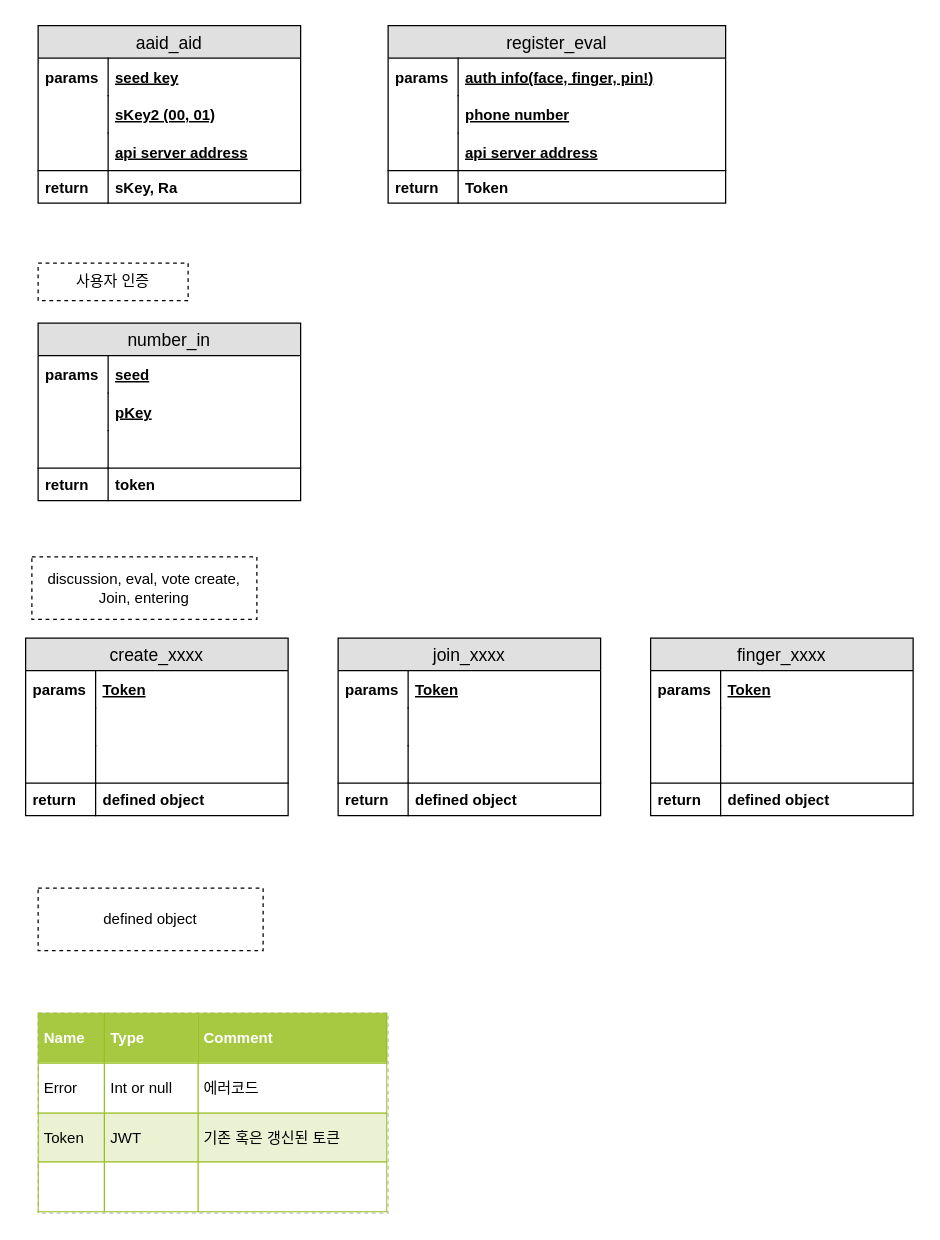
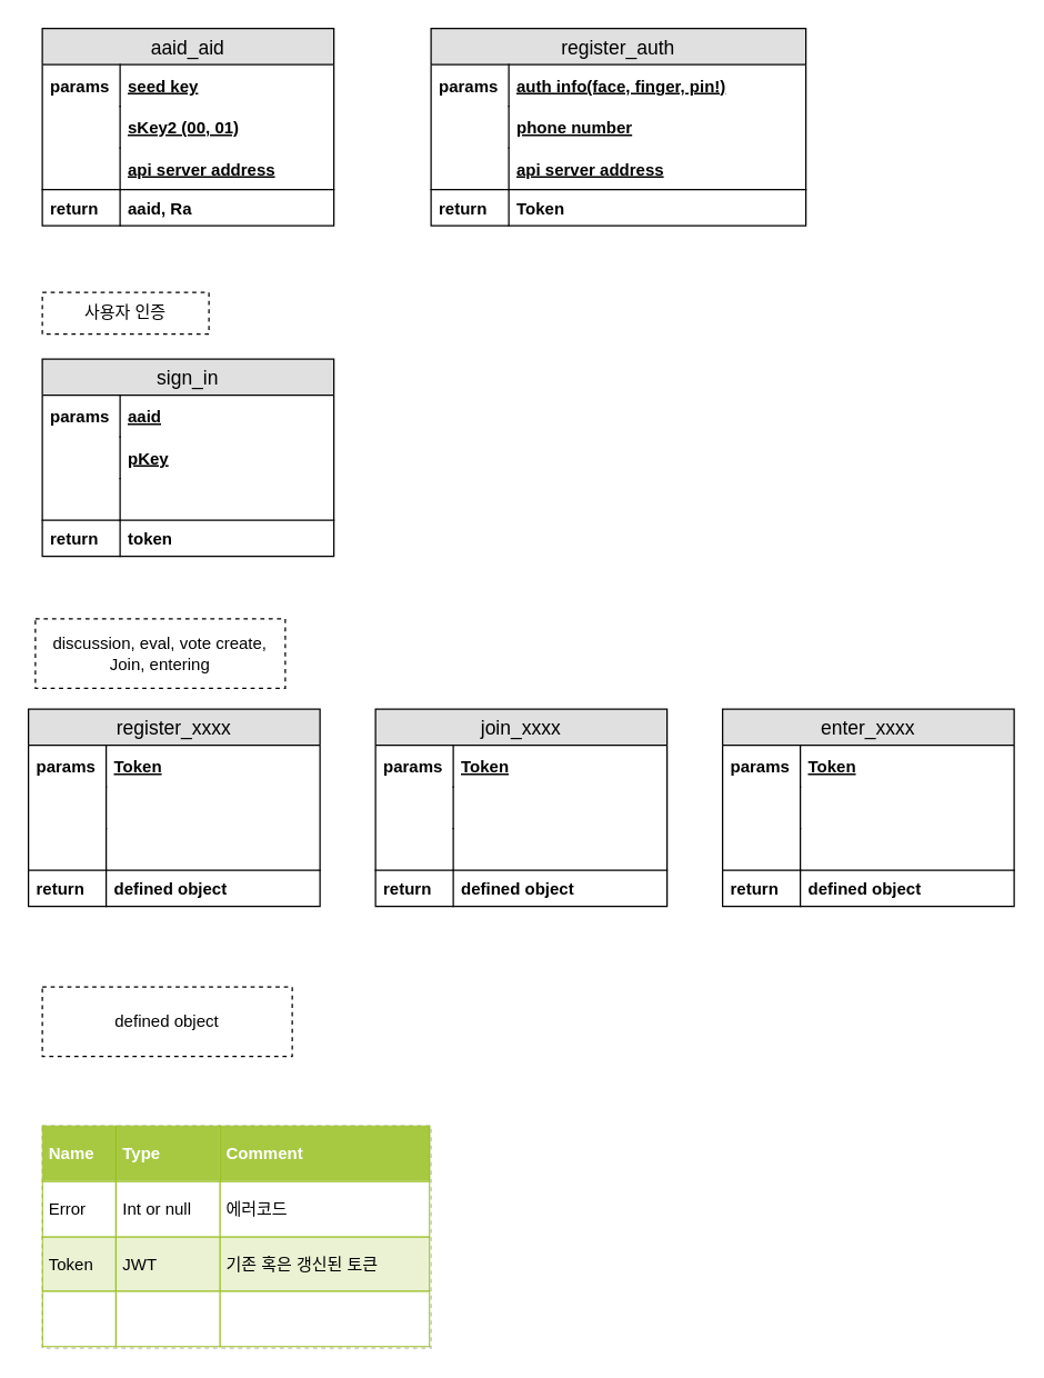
- <mxCell id="11" value="register_eval" style="swimlane;fontStyle=0;childLayout=stackLayout;horizontal=1;startSize=26;fillColor=#e0e0e0;horizontalStack=0;resizeParent=1;resizeParentMax=0;resizeLast=0;collapsible=1;marginBottom=0;swimlaneFillColor=#ffffff;align=center;fontSize=14;" vertex="1" parent="1"><mxGeometry x="310" y="20" width="270" height="142" as="geometry" /></mxCell>
+ <mxCell id="11" value="register_auth" style="swimlane;fontStyle=0;childLayout=stackLayout;horizontal=1;startSize=26;fillColor=#e0e0e0;horizontalStack=0;resizeParent=1;resizeParentMax=0;resizeLast=0;collapsible=1;marginBottom=0;swimlaneFillColor=#ffffff;align=center;fontSize=14;" vertex="1" parent="1"><mxGeometry x="310" y="20" width="270" height="142" as="geometry" /></mxCell>
- <mxCell id="9" value="sKey, Ra" style="shape=partialRectangle;top=0;left=0;right=0;bottom=0;align=left;verticalAlign=top;fillColor=none;spacingLeft=60;spacingRight=4;overflow=hidden;rotatable=0;points=[[0,0.5],[1,0.5]];portConstraint=eastwest;dropTarget=0;fontSize=12;fontStyle=1" vertex="1" parent="2"><mxGeometry y="116" width="210" height="26" as="geometry" /></mxCell>
+ <mxCell id="9" value="aaid, Ra" style="shape=partialRectangle;top=0;left=0;right=0;bottom=0;align=left;verticalAlign=top;fillColor=none;spacingLeft=60;spacingRight=4;overflow=hidden;rotatable=0;points=[[0,0.5],[1,0.5]];portConstraint=eastwest;dropTarget=0;fontSize=12;fontStyle=1" vertex="1" parent="2"><mxGeometry y="116" width="210" height="26" as="geometry" /></mxCell>
- <mxCell id="21" value="number_in" style="swimlane;fontStyle=0;childLayout=stackLayout;horizontal=1;startSize=26;fillColor=#e0e0e0;horizontalStack=0;resizeParent=1;resizeParentMax=0;resizeLast=0;collapsible=1;marginBottom=0;swimlaneFillColor=#ffffff;align=center;fontSize=14;" vertex="1" parent="1"><mxGeometry x="30" y="258" width="210" height="142" as="geometry" /></mxCell>
+ <mxCell id="21" value="sign_in" style="swimlane;fontStyle=0;childLayout=stackLayout;horizontal=1;startSize=26;fillColor=#e0e0e0;horizontalStack=0;resizeParent=1;resizeParentMax=0;resizeLast=0;collapsible=1;marginBottom=0;swimlaneFillColor=#ffffff;align=center;fontSize=14;" vertex="1" parent="1"><mxGeometry x="30" y="258" width="210" height="142" as="geometry" /></mxCell>
- <mxCell id="22" value="seed" style="shape=partialRectangle;top=0;left=0;right=0;bottom=0;align=left;verticalAlign=middle;fillColor=none;spacingLeft=60;spacingRight=4;overflow=hidden;rotatable=0;points=[[0,0.5],[1,0.5]];portConstraint=eastwest;dropTarget=0;fontStyle=5;fontSize=12;" vertex="1" parent="21"><mxGeometry y="26" width="210" height="30" as="geometry" /></mxCell>
+ <mxCell id="22" value="aaid" style="shape=partialRectangle;top=0;left=0;right=0;bottom=0;align=left;verticalAlign=middle;fillColor=none;spacingLeft=60;spacingRight=4;overflow=hidden;rotatable=0;points=[[0,0.5],[1,0.5]];portConstraint=eastwest;dropTarget=0;fontStyle=5;fontSize=12;" vertex="1" parent="21"><mxGeometry y="26" width="210" height="30" as="geometry" /></mxCell>
- <mxCell id="31" value="create_xxxx" style="swimlane;fontStyle=0;childLayout=stackLayout;horizontal=1;startSize=26;fillColor=#e0e0e0;horizontalStack=0;resizeParent=1;resizeParentMax=0;resizeLast=0;collapsible=1;marginBottom=0;swimlaneFillColor=#ffffff;align=center;fontSize=14;" vertex="1" parent="1"><mxGeometry x="20" y="510" width="210" height="142" as="geometry" /></mxCell>
+ <mxCell id="31" value="register_xxxx" style="swimlane;fontStyle=0;childLayout=stackLayout;horizontal=1;startSize=26;fillColor=#e0e0e0;horizontalStack=0;resizeParent=1;resizeParentMax=0;resizeLast=0;collapsible=1;marginBottom=0;swimlaneFillColor=#ffffff;align=center;fontSize=14;" vertex="1" parent="1"><mxGeometry x="20" y="510" width="210" height="142" as="geometry" /></mxCell>
- <mxCell id="49" value="finger_xxxx" style="swimlane;fontStyle=0;childLayout=stackLayout;horizontal=1;startSize=26;fillColor=#e0e0e0;horizontalStack=0;resizeParent=1;resizeParentMax=0;resizeLast=0;collapsible=1;marginBottom=0;swimlaneFillColor=#ffffff;align=center;fontSize=14;" vertex="1" parent="1"><mxGeometry x="520" y="510" width="210" height="142" as="geometry" /></mxCell>
+ <mxCell id="49" value="enter_xxxx" style="swimlane;fontStyle=0;childLayout=stackLayout;horizontal=1;startSize=26;fillColor=#e0e0e0;horizontalStack=0;resizeParent=1;resizeParentMax=0;resizeLast=0;collapsible=1;marginBottom=0;swimlaneFillColor=#ffffff;align=center;fontSize=14;" vertex="1" parent="1"><mxGeometry x="520" y="510" width="210" height="142" as="geometry" /></mxCell>
